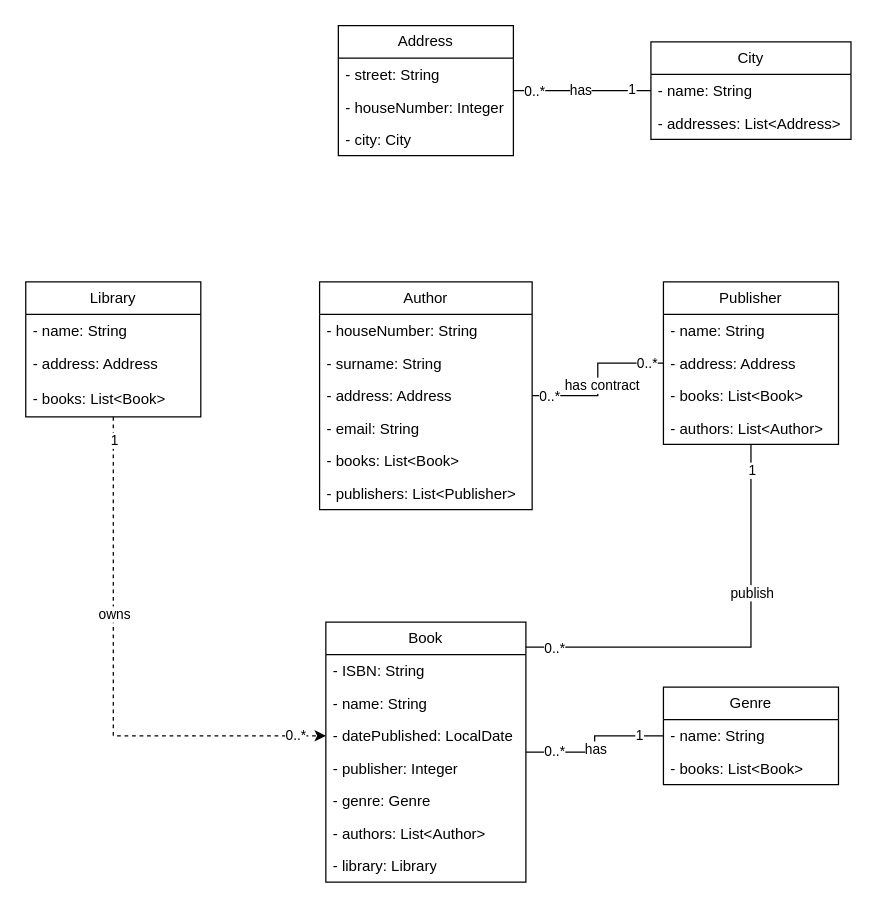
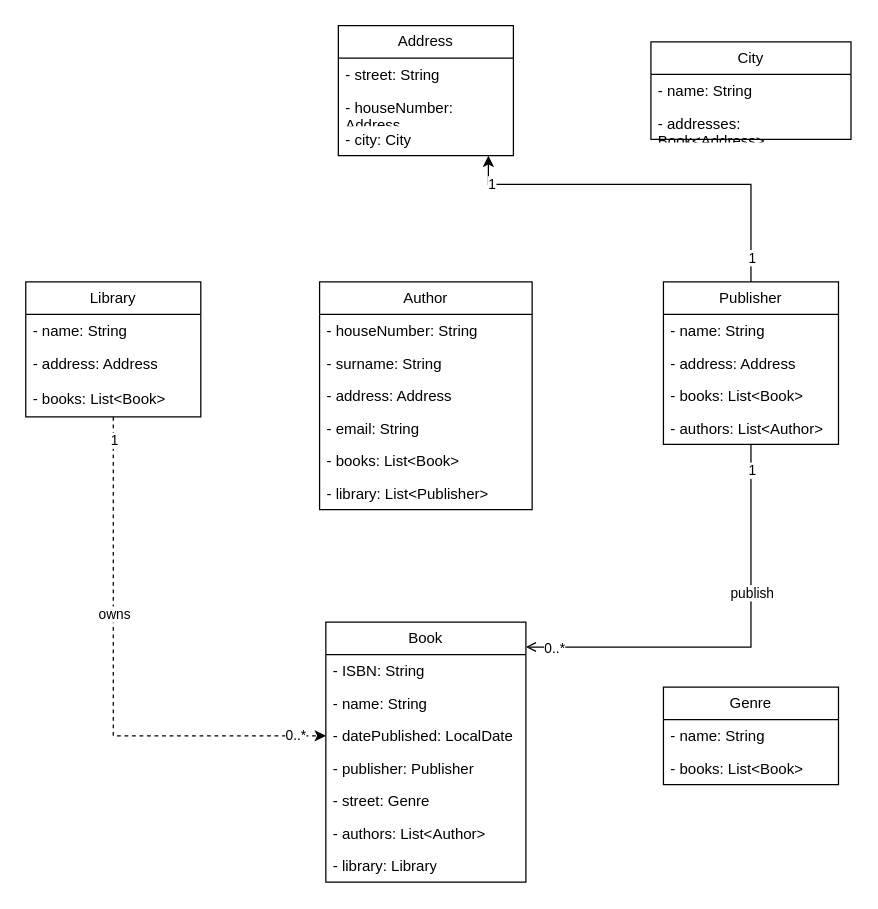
- <mxCell id="41" style="edgeStyle=orthogonalEdgeStyle;rounded=0;orthogonalLoop=1;jettySize=auto;html=1;endArrow=none;endFill=0;" edge="1" parent="1" source="45" target="52"><mxGeometry relative="1" as="geometry" /></mxCell>
- <mxCell id="42" value="0..*" style="edgeLabel;html=1;align=center;verticalAlign=middle;resizable=0;points=[];" vertex="1" connectable="0" parent="41"><mxGeometry x="-0.709" relative="1" as="geometry"><mxPoint as="offset" /></mxGeometry></mxCell>
- <mxCell id="43" value="has" style="edgeLabel;html=1;align=center;verticalAlign=middle;resizable=0;points=[];" vertex="1" connectable="0" parent="41"><mxGeometry x="-0.036" y="1" relative="1" as="geometry"><mxPoint as="offset" /></mxGeometry></mxCell>
- <mxCell id="44" value="1" style="edgeLabel;html=1;align=center;verticalAlign=middle;resizable=0;points=[];" vertex="1" connectable="0" parent="41"><mxGeometry x="0.709" y="2" relative="1" as="geometry"><mxPoint as="offset" /></mxGeometry></mxCell>
- <mxCell id="47" value="- houseNumber: Integer" style="text;strokeColor=none;fillColor=none;align=left;verticalAlign=top;spacingLeft=4;spacingRight=4;overflow=hidden;rotatable=0;points=[[0,0.5],[1,0.5]];portConstraint=eastwest;whiteSpace=wrap;html=1;" vertex="1" parent="45"><mxGeometry y="52" width="140" height="26" as="geometry" /></mxCell>
+ <mxCell id="47" value="- houseNumber: Address" style="text;strokeColor=none;fillColor=none;align=left;verticalAlign=top;spacingLeft=4;spacingRight=4;overflow=hidden;rotatable=0;points=[[0,0.5],[1,0.5]];portConstraint=eastwest;whiteSpace=wrap;html=1;" vertex="1" parent="45"><mxGeometry y="52" width="140" height="26" as="geometry" /></mxCell>
- <mxCell id="54" value="- addresses: List&amp;lt;Address&amp;gt;" style="text;strokeColor=none;fillColor=none;align=left;verticalAlign=top;spacingLeft=4;spacingRight=4;overflow=hidden;rotatable=0;points=[[0,0.5],[1,0.5]];portConstraint=eastwest;whiteSpace=wrap;html=1;" vertex="1" parent="52"><mxGeometry y="52" width="160" height="26" as="geometry" /></mxCell>
+ <mxCell id="54" value="- addresses: Book&amp;lt;Address&amp;gt;" style="text;strokeColor=none;fillColor=none;align=left;verticalAlign=top;spacingLeft=4;spacingRight=4;overflow=hidden;rotatable=0;points=[[0,0.5],[1,0.5]];portConstraint=eastwest;whiteSpace=wrap;html=1;" vertex="1" parent="52"><mxGeometry y="52" width="160" height="26" as="geometry" /></mxCell>
+ <mxCell id="22" style="edgeStyle=orthogonalEdgeStyle;rounded=0;orthogonalLoop=1;jettySize=auto;html=1;" edge="1" parent="1" source="25" target="48"><mxGeometry relative="1" as="geometry"><Array as="points"><mxPoint x="600" y="147" /><mxPoint x="390" y="147" /></Array></mxGeometry></mxCell>
+ <mxCell id="23" value="1" style="edgeLabel;html=1;align=center;verticalAlign=middle;resizable=0;points=[];" vertex="1" connectable="0" parent="22"><mxGeometry x="0.842" y="-1" relative="1" as="geometry"><mxPoint as="offset" /></mxGeometry></mxCell>
+ <mxCell id="24" value="1" style="edgeLabel;html=1;align=center;verticalAlign=middle;resizable=0;points=[];" vertex="1" connectable="0" parent="22"><mxGeometry x="-0.869" relative="1" as="geometry"><mxPoint as="offset" /></mxGeometry></mxCell>
- <mxCell id="30" style="edgeStyle=orthogonalEdgeStyle;rounded=0;orthogonalLoop=1;jettySize=auto;html=1;endArrow=none;endFill=0;" edge="1" parent="1" source="34" target="25"><mxGeometry relative="1" as="geometry" /></mxCell>
- <mxCell id="31" value="0..*" style="edgeLabel;html=1;align=center;verticalAlign=middle;resizable=0;points=[];" vertex="1" connectable="0" parent="30"><mxGeometry x="-0.801" relative="1" as="geometry"><mxPoint as="offset" /></mxGeometry></mxCell>
- <mxCell id="32" value="0..*" style="edgeLabel;html=1;align=center;verticalAlign=middle;resizable=0;points=[];" vertex="1" connectable="0" parent="30"><mxGeometry x="0.786" y="1" relative="1" as="geometry"><mxPoint as="offset" /></mxGeometry></mxCell>
- <mxCell id="33" value="has contract" style="edgeLabel;html=1;align=center;verticalAlign=middle;resizable=0;points=[];" vertex="1" connectable="0" parent="30"><mxGeometry x="0.076" y="3" relative="1" as="geometry"><mxPoint x="6" y="9" as="offset" /></mxGeometry></mxCell>
- <mxCell id="40" value="- publishers: List&amp;lt;Publisher&amp;gt;" style="text;strokeColor=none;fillColor=none;align=left;verticalAlign=top;spacingLeft=4;spacingRight=4;overflow=hidden;rotatable=0;points=[[0,0.5],[1,0.5]];portConstraint=eastwest;whiteSpace=wrap;html=1;" vertex="1" parent="34"><mxGeometry y="156" width="170" height="26" as="geometry" /></mxCell>
+ <mxCell id="40" value="- library: List&amp;lt;Publisher&amp;gt;" style="text;strokeColor=none;fillColor=none;align=left;verticalAlign=top;spacingLeft=4;spacingRight=4;overflow=hidden;rotatable=0;points=[[0,0.5],[1,0.5]];portConstraint=eastwest;whiteSpace=wrap;html=1;" vertex="1" parent="34"><mxGeometry y="156" width="170" height="26" as="geometry" /></mxCell>
- <mxCell id="18" style="edgeStyle=orthogonalEdgeStyle;rounded=0;orthogonalLoop=1;jettySize=auto;html=1;endArrow=none;endFill=0;" edge="1" parent="1" source="25" target="10"><mxGeometry relative="1" as="geometry"><Array as="points"><mxPoint x="600" y="517" /></Array></mxGeometry></mxCell>
+ <mxCell id="18" style="edgeStyle=orthogonalEdgeStyle;rounded=0;orthogonalLoop=1;jettySize=auto;html=1;endArrow=open;endFill=0;" edge="1" parent="1" source="25" target="10"><mxGeometry relative="1" as="geometry"><Array as="points"><mxPoint x="600" y="517" /></Array></mxGeometry></mxCell>
- <mxCell id="6" style="edgeStyle=orthogonalEdgeStyle;rounded=0;orthogonalLoop=1;jettySize=auto;html=1;strokeWidth=1;strokeColor=default;endArrow=none;endFill=0;" edge="1" parent="1" source="10" target="49"><mxGeometry relative="1" as="geometry" /></mxCell>
- <mxCell id="7" value="1" style="edgeLabel;html=1;align=center;verticalAlign=middle;resizable=0;points=[];" vertex="1" connectable="0" parent="6"><mxGeometry x="0.673" y="1" relative="1" as="geometry"><mxPoint as="offset" /></mxGeometry></mxCell>
- <mxCell id="8" value="0..*" style="edgeLabel;html=1;align=center;verticalAlign=middle;resizable=0;points=[];" vertex="1" connectable="0" parent="6"><mxGeometry x="-0.654" y="-3" relative="1" as="geometry"><mxPoint x="1" y="-4" as="offset" /></mxGeometry></mxCell>
- <mxCell id="9" value="has" style="edgeLabel;html=1;align=center;verticalAlign=middle;resizable=0;points=[];" vertex="1" connectable="0" parent="6"><mxGeometry x="-0.054" relative="1" as="geometry"><mxPoint as="offset" /></mxGeometry></mxCell>
- <mxCell id="14" value="- publisher: Integer" style="text;strokeColor=none;fillColor=none;align=left;verticalAlign=top;spacingLeft=4;spacingRight=4;overflow=hidden;rotatable=0;points=[[0,0.5],[1,0.5]];portConstraint=eastwest;whiteSpace=wrap;html=1;" vertex="1" parent="10"><mxGeometry y="104" width="160" height="26" as="geometry" /></mxCell>
+ <mxCell id="14" value="- publisher: Publisher" style="text;strokeColor=none;fillColor=none;align=left;verticalAlign=top;spacingLeft=4;spacingRight=4;overflow=hidden;rotatable=0;points=[[0,0.5],[1,0.5]];portConstraint=eastwest;whiteSpace=wrap;html=1;" vertex="1" parent="10"><mxGeometry y="104" width="160" height="26" as="geometry" /></mxCell>
- <mxCell id="15" value="- genre: Genre" style="text;strokeColor=none;fillColor=none;align=left;verticalAlign=top;spacingLeft=4;spacingRight=4;overflow=hidden;rotatable=0;points=[[0,0.5],[1,0.5]];portConstraint=eastwest;whiteSpace=wrap;html=1;" vertex="1" parent="10"><mxGeometry y="130" width="160" height="26" as="geometry" /></mxCell>
+ <mxCell id="15" value="- street: Genre" style="text;strokeColor=none;fillColor=none;align=left;verticalAlign=top;spacingLeft=4;spacingRight=4;overflow=hidden;rotatable=0;points=[[0,0.5],[1,0.5]];portConstraint=eastwest;whiteSpace=wrap;html=1;" vertex="1" parent="10"><mxGeometry y="130" width="160" height="26" as="geometry" /></mxCell>
